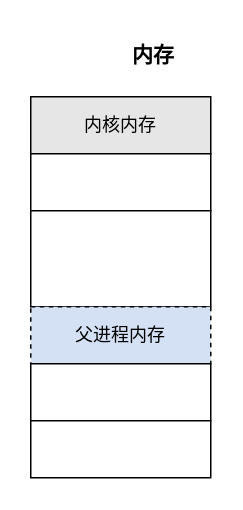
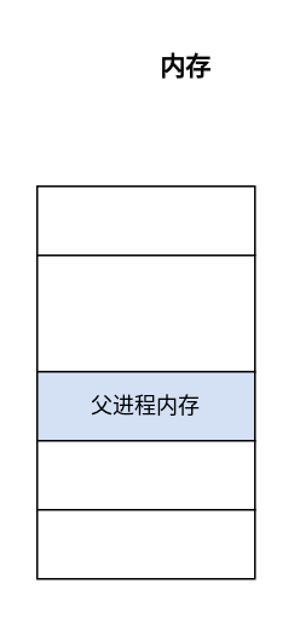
- <mxCell id="2" value="内核内存" style="rounded=0;whiteSpace=wrap;html=1;fillColor=#E6E6E6;" vertex="1" parent="1"><mxGeometry x="20" y="64" width="120" height="38" as="geometry" /></mxCell>
- <mxCell id="5" value="父进程内存" style="rounded=0;whiteSpace=wrap;html=1;fillColor=#D4E1F5;dashed=1;" vertex="1" parent="1"><mxGeometry x="20" y="204" width="120" height="38" as="geometry" /></mxCell>
+ <mxCell id="5" value="父进程内存" style="rounded=0;whiteSpace=wrap;html=1;fillColor=#D4E1F5;" vertex="1" parent="1"><mxGeometry x="20" y="204" width="120" height="38" as="geometry" /></mxCell>
